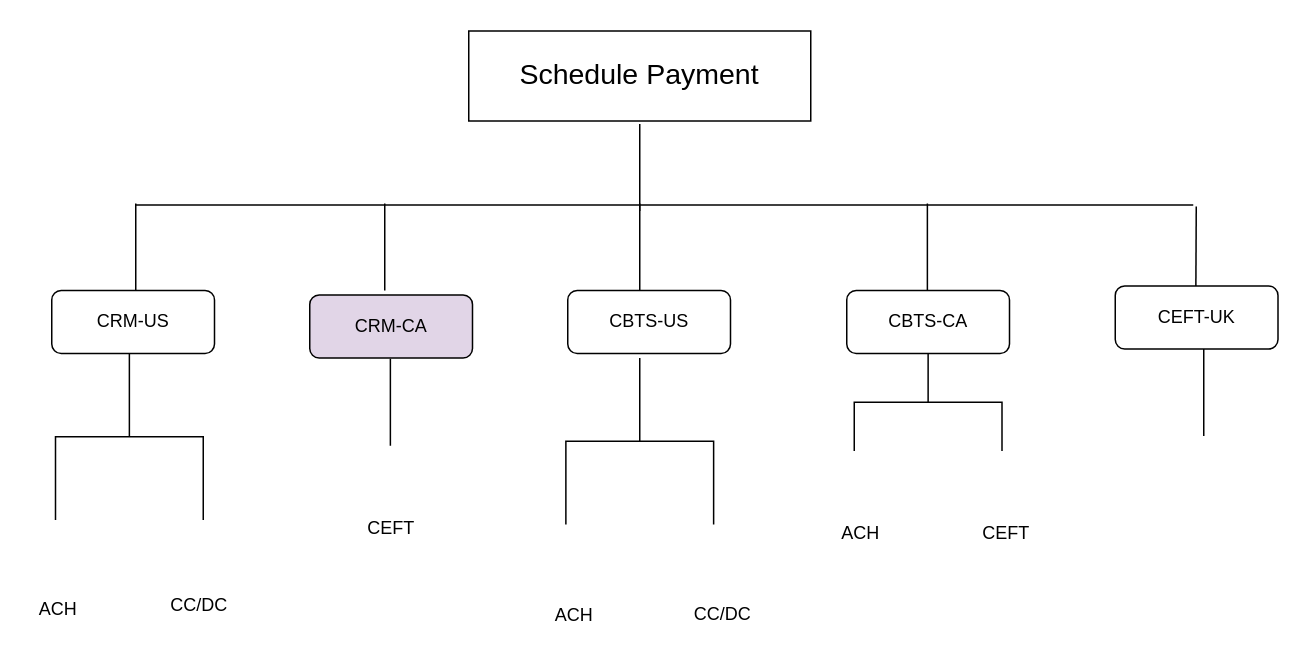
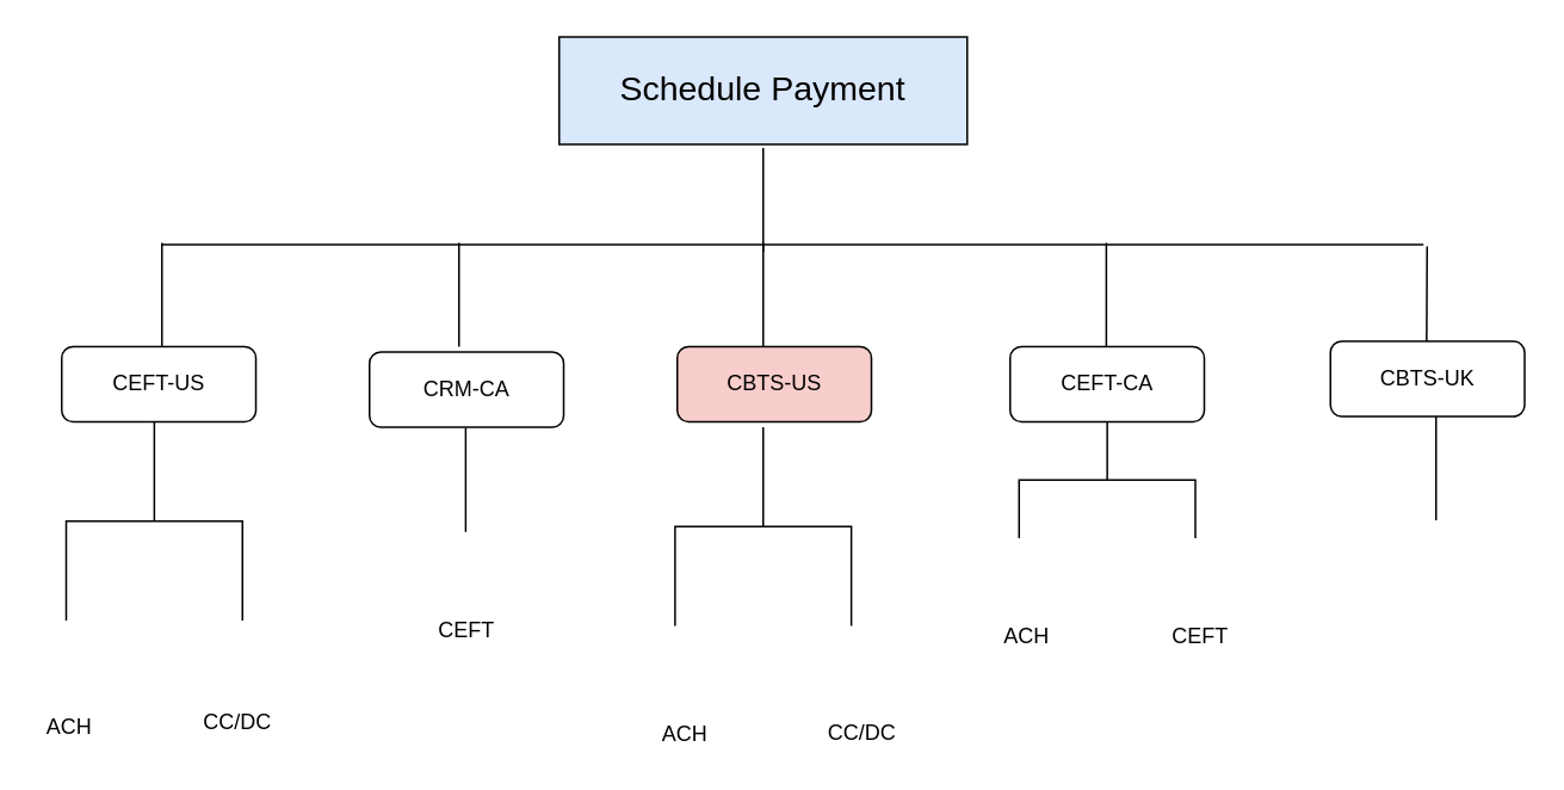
- <mxCell id="11" value="&lt;font style=&quot;font-size: 19px&quot;&gt;Schedule Payment&lt;/font&gt;" style="rounded=0;whiteSpace=wrap;html=1;" parent="1" vertex="1"><mxGeometry x="312" y="20" width="228" height="60" as="geometry" /></mxCell>
+ <mxCell id="11" value="&lt;font style=&quot;font-size: 19px&quot;&gt;Schedule Payment&lt;/font&gt;" style="rounded=0;whiteSpace=wrap;html=1;fillColor=#dae8fc;" parent="1" vertex="1"><mxGeometry x="312" y="20" width="228" height="60" as="geometry" /></mxCell>
- <mxCell id="10" value="CEFT-UK" style="rounded=1;whiteSpace=wrap;html=1;" parent="1" vertex="1"><mxGeometry x="743" y="190" width="108.5" height="42" as="geometry" /></mxCell>
+ <mxCell id="10" value="CBTS-UK" style="rounded=1;whiteSpace=wrap;html=1;" parent="1" vertex="1"><mxGeometry x="743" y="190" width="108.5" height="42" as="geometry" /></mxCell>
- <mxCell id="6" value="CRM-US" style="rounded=1;whiteSpace=wrap;html=1;" parent="1" vertex="1"><mxGeometry x="34" y="193" width="108.5" height="42" as="geometry" /></mxCell>
+ <mxCell id="6" value="CEFT-US" style="rounded=1;whiteSpace=wrap;html=1;" parent="1" vertex="1"><mxGeometry x="34" y="193" width="108.5" height="42" as="geometry" /></mxCell>
- <mxCell id="8" value="CBTS-US" style="rounded=1;whiteSpace=wrap;html=1;" parent="1" vertex="1"><mxGeometry x="378" y="193" width="108.5" height="42" as="geometry" /></mxCell>
+ <mxCell id="8" value="CBTS-US" style="rounded=1;whiteSpace=wrap;html=1;fillColor=#f8cecc;" parent="1" vertex="1"><mxGeometry x="378" y="193" width="108.5" height="42" as="geometry" /></mxCell>
- <mxCell id="9" value="CBTS-CA" style="rounded=1;whiteSpace=wrap;html=1;" parent="1" vertex="1"><mxGeometry x="564" y="193" width="108.5" height="42" as="geometry" /></mxCell>
+ <mxCell id="9" value="CEFT-CA" style="rounded=1;whiteSpace=wrap;html=1;" parent="1" vertex="1"><mxGeometry x="564" y="193" width="108.5" height="42" as="geometry" /></mxCell>
- <mxCell id="7" value="CRM-CA" style="rounded=1;whiteSpace=wrap;html=1;fillColor=#e1d5e7;" parent="1" vertex="1"><mxGeometry x="206" y="196" width="108.5" height="42" as="geometry" /></mxCell>
+ <mxCell id="7" value="CRM-CA" style="rounded=1;whiteSpace=wrap;html=1;" parent="1" vertex="1"><mxGeometry x="206" y="196" width="108.5" height="42" as="geometry" /></mxCell>
